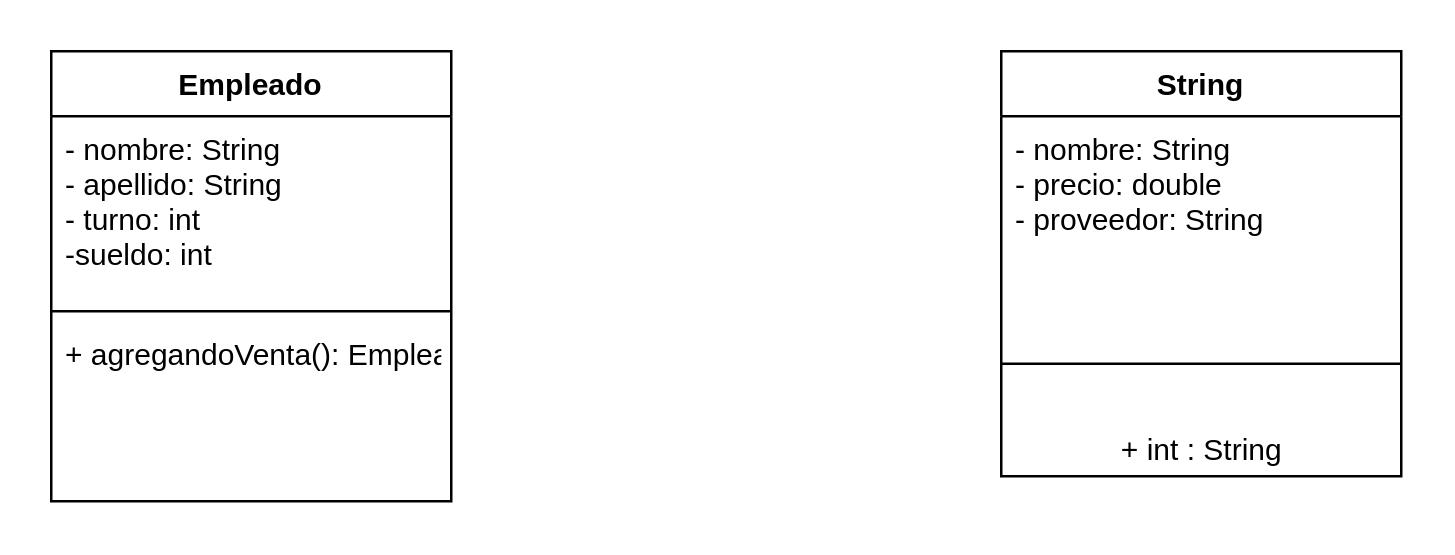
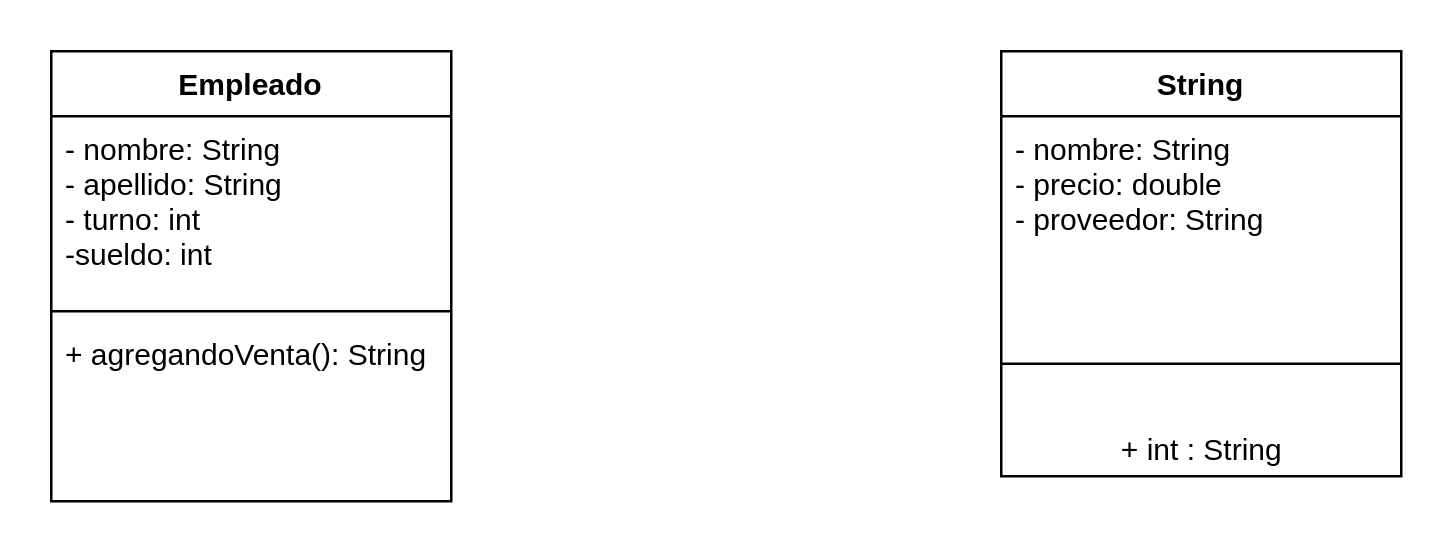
- <mxCell id="5" value="+ agregandoVenta(): Empleado&#10;" style="text;strokeColor=none;fillColor=none;align=left;verticalAlign=top;spacingLeft=4;spacingRight=4;overflow=hidden;rotatable=0;points=[[0,0.5],[1,0.5]];portConstraint=eastwest;" vertex="1" parent="2"><mxGeometry y="108" width="160" height="72" as="geometry" /></mxCell>
+ <mxCell id="5" value="+ agregandoVenta(): String&#10;" style="text;strokeColor=none;fillColor=none;align=left;verticalAlign=top;spacingLeft=4;spacingRight=4;overflow=hidden;rotatable=0;points=[[0,0.5],[1,0.5]];portConstraint=eastwest;" vertex="1" parent="2"><mxGeometry y="108" width="160" height="72" as="geometry" /></mxCell>
